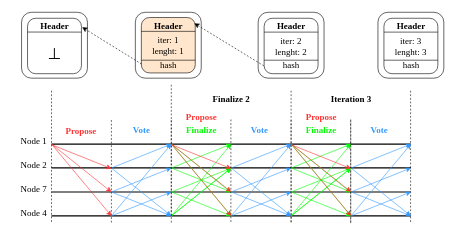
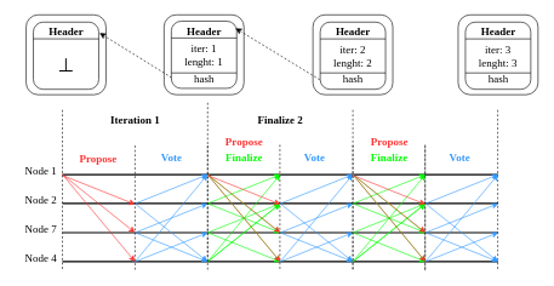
- <mxCell id="55" value="&lt;div&gt;&lt;br&gt;&lt;/div&gt;&lt;br&gt;&lt;div&gt;iter: 1&lt;br&gt;lenght: 1&lt;div&gt;&lt;br&gt;&lt;div&gt;&lt;br&gt;&lt;/div&gt;&lt;/div&gt;&lt;/div&gt;" style="rounded=1;whiteSpace=wrap;html=1;fillColor=#ffe6cc;strokeColor=default;strokeWidth=1;fontFamily=Times New Roman;fontStyle=0;fontSize=15;" vertex="1" parent="1"><mxGeometry x="235" y="28.75" width="90" height="92.5" as="geometry" /></mxCell>
+ <mxCell id="55" value="&lt;div&gt;&lt;br&gt;&lt;/div&gt;&lt;br&gt;&lt;div&gt;iter: 1&lt;br&gt;lenght: 1&lt;div&gt;&lt;br&gt;&lt;div&gt;&lt;br&gt;&lt;/div&gt;&lt;/div&gt;&lt;/div&gt;" style="rounded=1;whiteSpace=wrap;html=1;fillColor=#FFFFFF;strokeColor=default;strokeWidth=1;fontFamily=Times New Roman;fontStyle=0;fontSize=15;" vertex="1" parent="1"><mxGeometry x="235" y="28.75" width="90" height="92.5" as="geometry" /></mxCell>
+ <mxCell id="51" value="Iteration 1" style="text;html=1;align=center;verticalAlign=middle;resizable=0;points=[];autosize=1;strokeColor=none;fillColor=none;fontFamily=Times New Roman;fontSize=15;fontStyle=1" vertex="1" parent="1"><mxGeometry x="140" y="150" width="90" height="30" as="geometry" /></mxCell>
- <mxCell id="53" value="Iteration&amp;nbsp;3" style="text;html=1;align=center;verticalAlign=middle;resizable=0;points=[];autosize=1;strokeColor=none;fillColor=none;fontFamily=Times New Roman;fontSize=15;fontStyle=1" vertex="1" parent="1"><mxGeometry x="540" y="150" width="90" height="30" as="geometry" /></mxCell>
